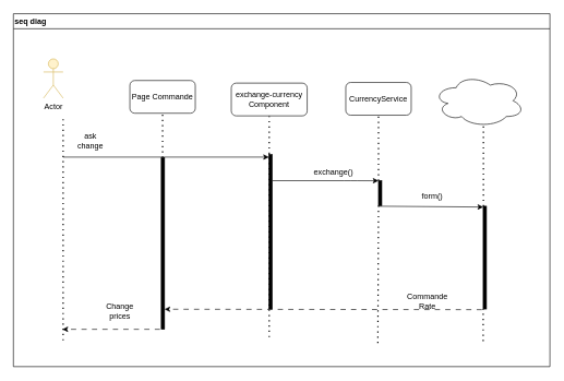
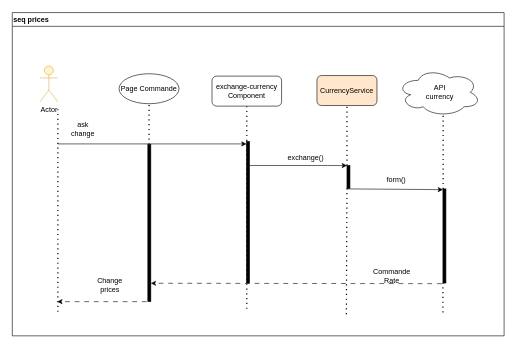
- <mxCell id="3" value="seq diag" style="swimlane;whiteSpace=wrap;html=1;align=left;" parent="1" vertex="1"><mxGeometry x="20" y="20" width="820" height="539" as="geometry" /></mxCell>
+ <mxCell id="3" value="seq prices" style="swimlane;whiteSpace=wrap;html=1;align=left;" parent="1" vertex="1"><mxGeometry x="20" y="20" width="820" height="539" as="geometry" /></mxCell>
- <mxCell id="2" value="Actor" style="shape=umlActor;verticalLabelPosition=bottom;verticalAlign=top;html=1;outlineConnect=0;fillColor=#fff2cc;strokeColor=#d6b656;" parent="1" vertex="1"><mxGeometry x="66" y="89" width="30" height="60" as="geometry" /></mxCell>
+ <mxCell id="2" value="Actor" style="shape=umlActor;verticalLabelPosition=bottom;verticalAlign=top;html=1;outlineConnect=0;fillColor=#fff2cc;strokeColor=#d6b656;" parent="1" vertex="1"><mxGeometry x="66" y="109" width="30" height="60" as="geometry" /></mxCell>
- <mxCell id="22" value="Page Commande" style="rounded=1;whiteSpace=wrap;html=1;" vertex="1" parent="3"><mxGeometry x="178" y="102" width="100" height="50" as="geometry" /></mxCell>
+ <mxCell id="22" value="Page Commande" style="ellipse;whiteSpace=wrap;html=1;" vertex="1" parent="3"><mxGeometry x="178" y="102" width="100" height="50" as="geometry" /></mxCell>
- <mxCell id="28" value="CurrencyService" style="rounded=1;whiteSpace=wrap;html=1;" vertex="1" parent="1"><mxGeometry x="528" y="125" width="100" height="50" as="geometry" /></mxCell>
+ <mxCell id="28" value="CurrencyService" style="rounded=1;whiteSpace=wrap;html=1;fillColor=#ffe6cc;" vertex="1" parent="1"><mxGeometry x="528" y="125" width="100" height="50" as="geometry" /></mxCell>
+ <mxCell id="19" value="API currency" style="text;html=1;strokeColor=none;fillColor=none;align=center;verticalAlign=middle;whiteSpace=wrap;rounded=0;" vertex="1" parent="3"><mxGeometry x="683" y="118" width="60" height="30" as="geometry" /></mxCell>
